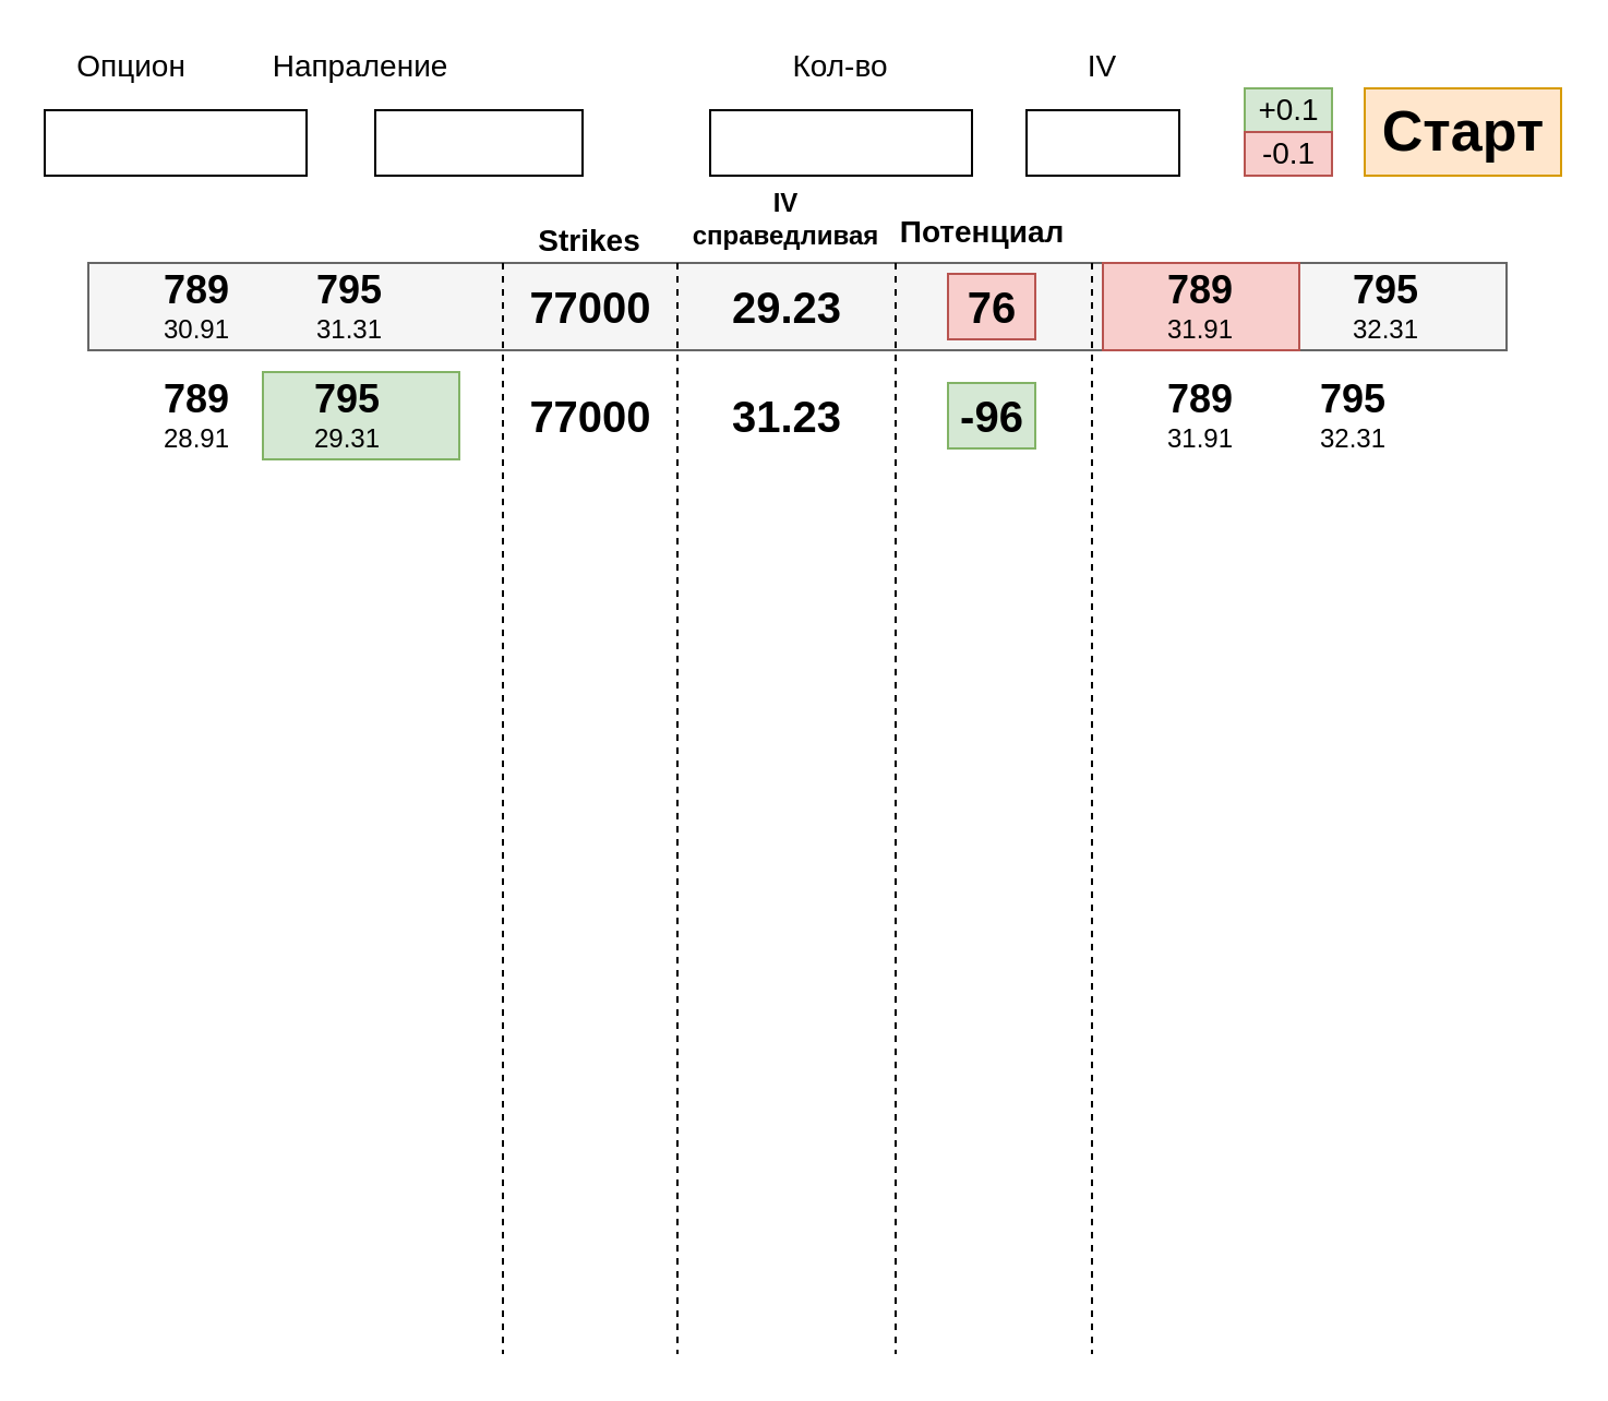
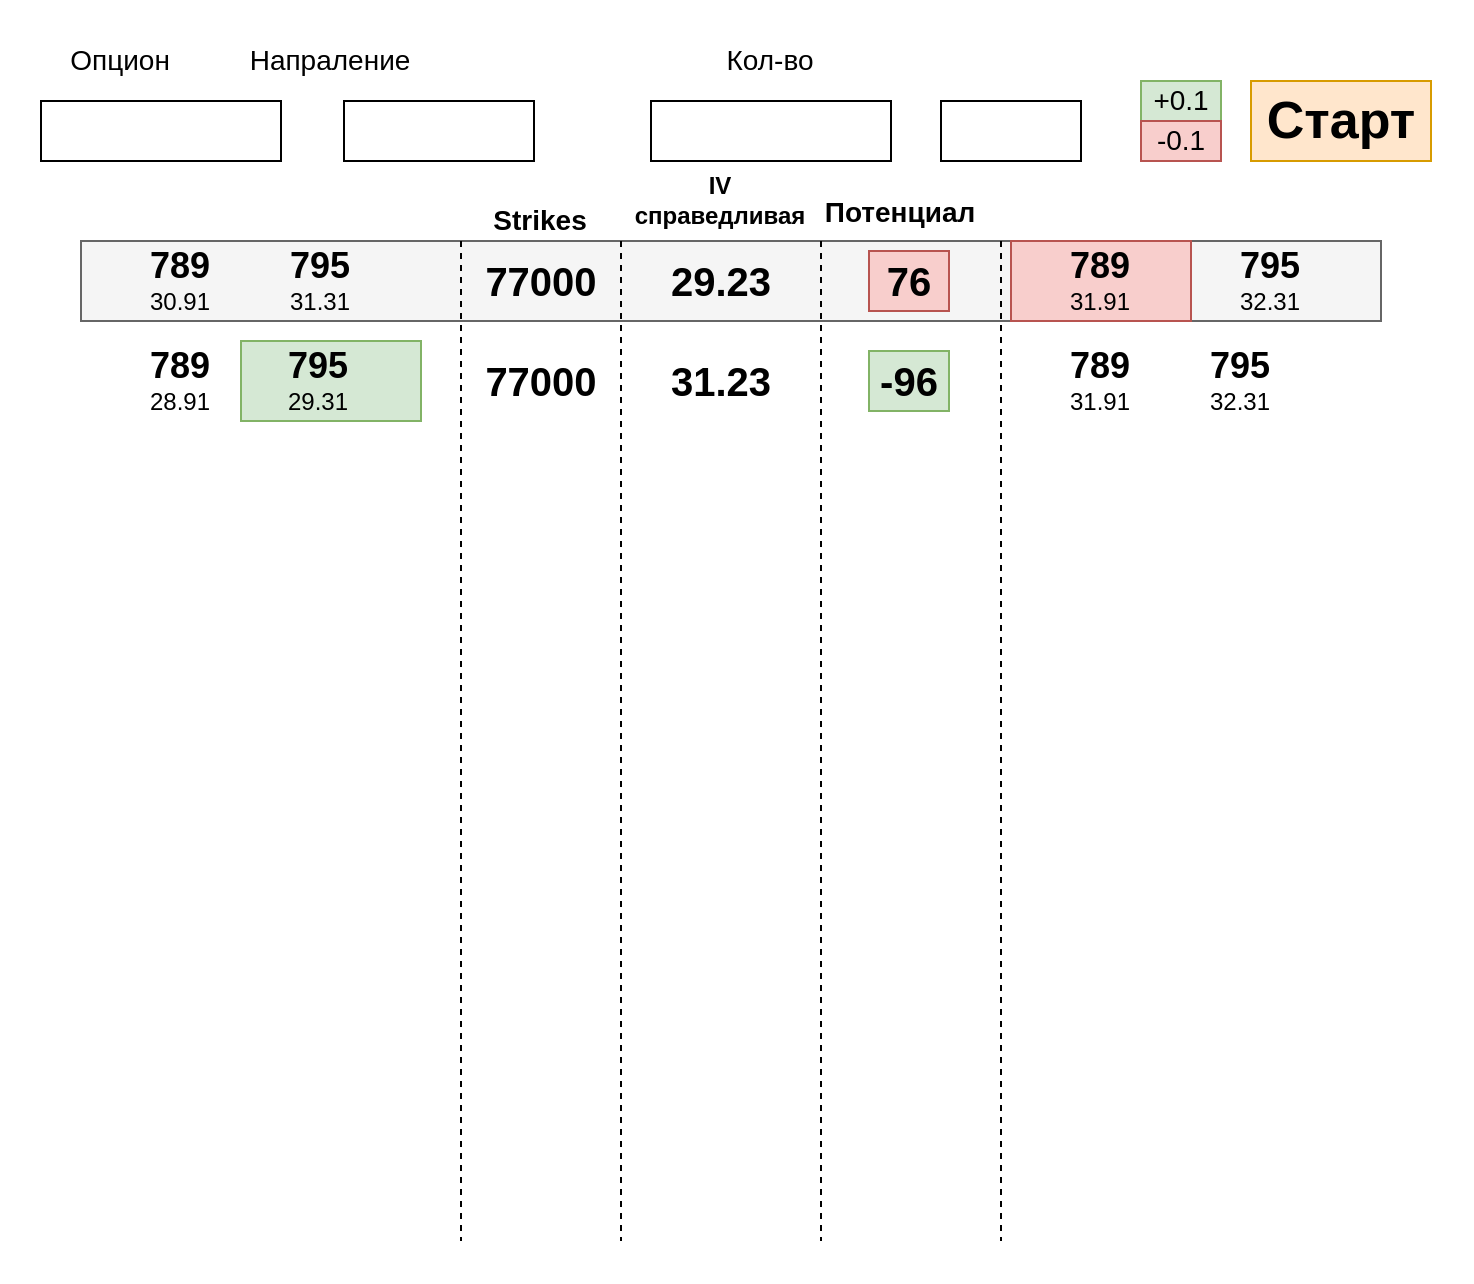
- <mxCell id="29" value="IV" style="text;html=1;strokeColor=none;fillColor=none;align=center;verticalAlign=middle;whiteSpace=wrap;rounded=0;fontSize=14;" vertex="1" parent="1"><mxGeometry x="485" y="20" width="40" height="20" as="geometry" /></mxCell>
